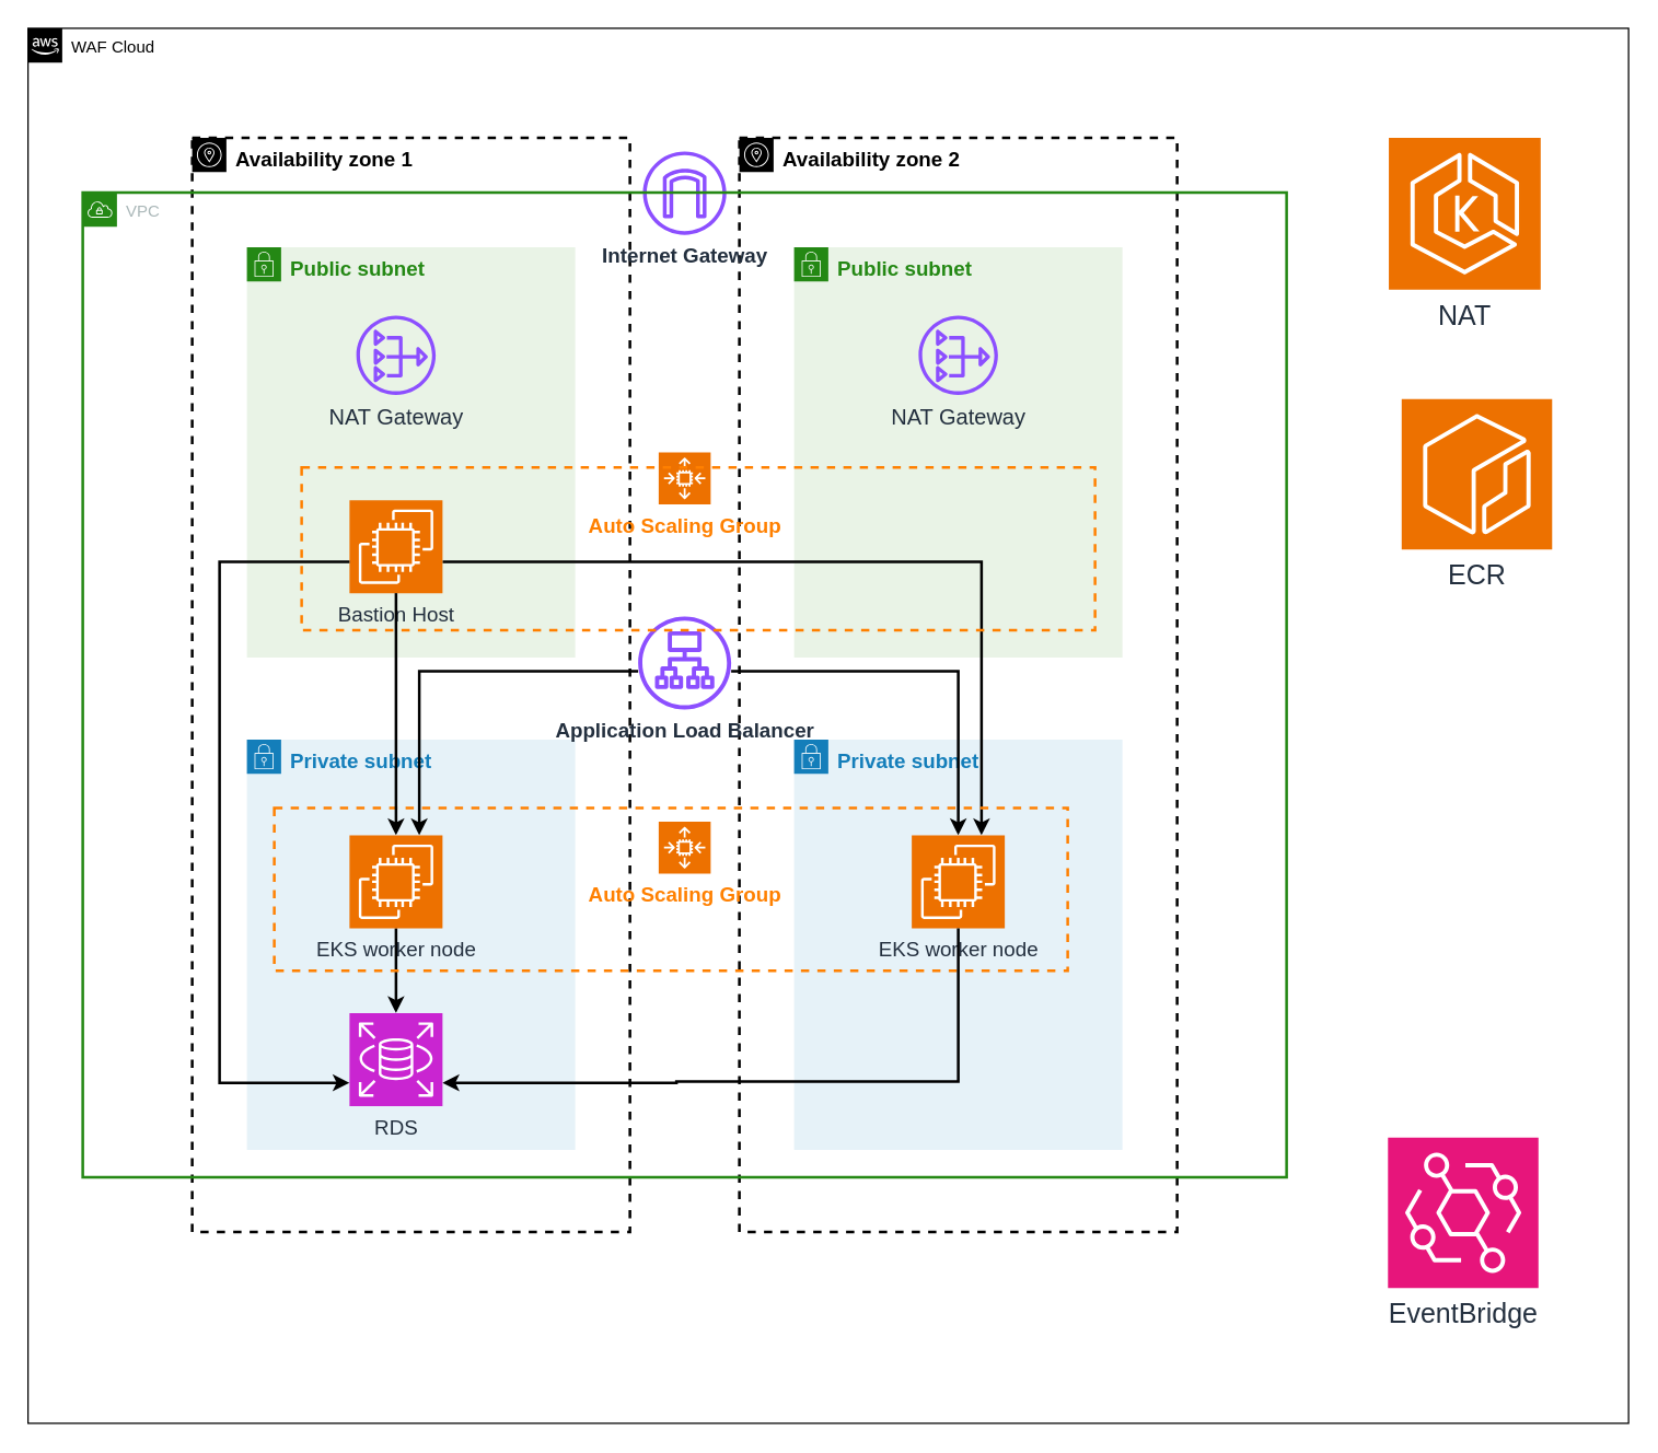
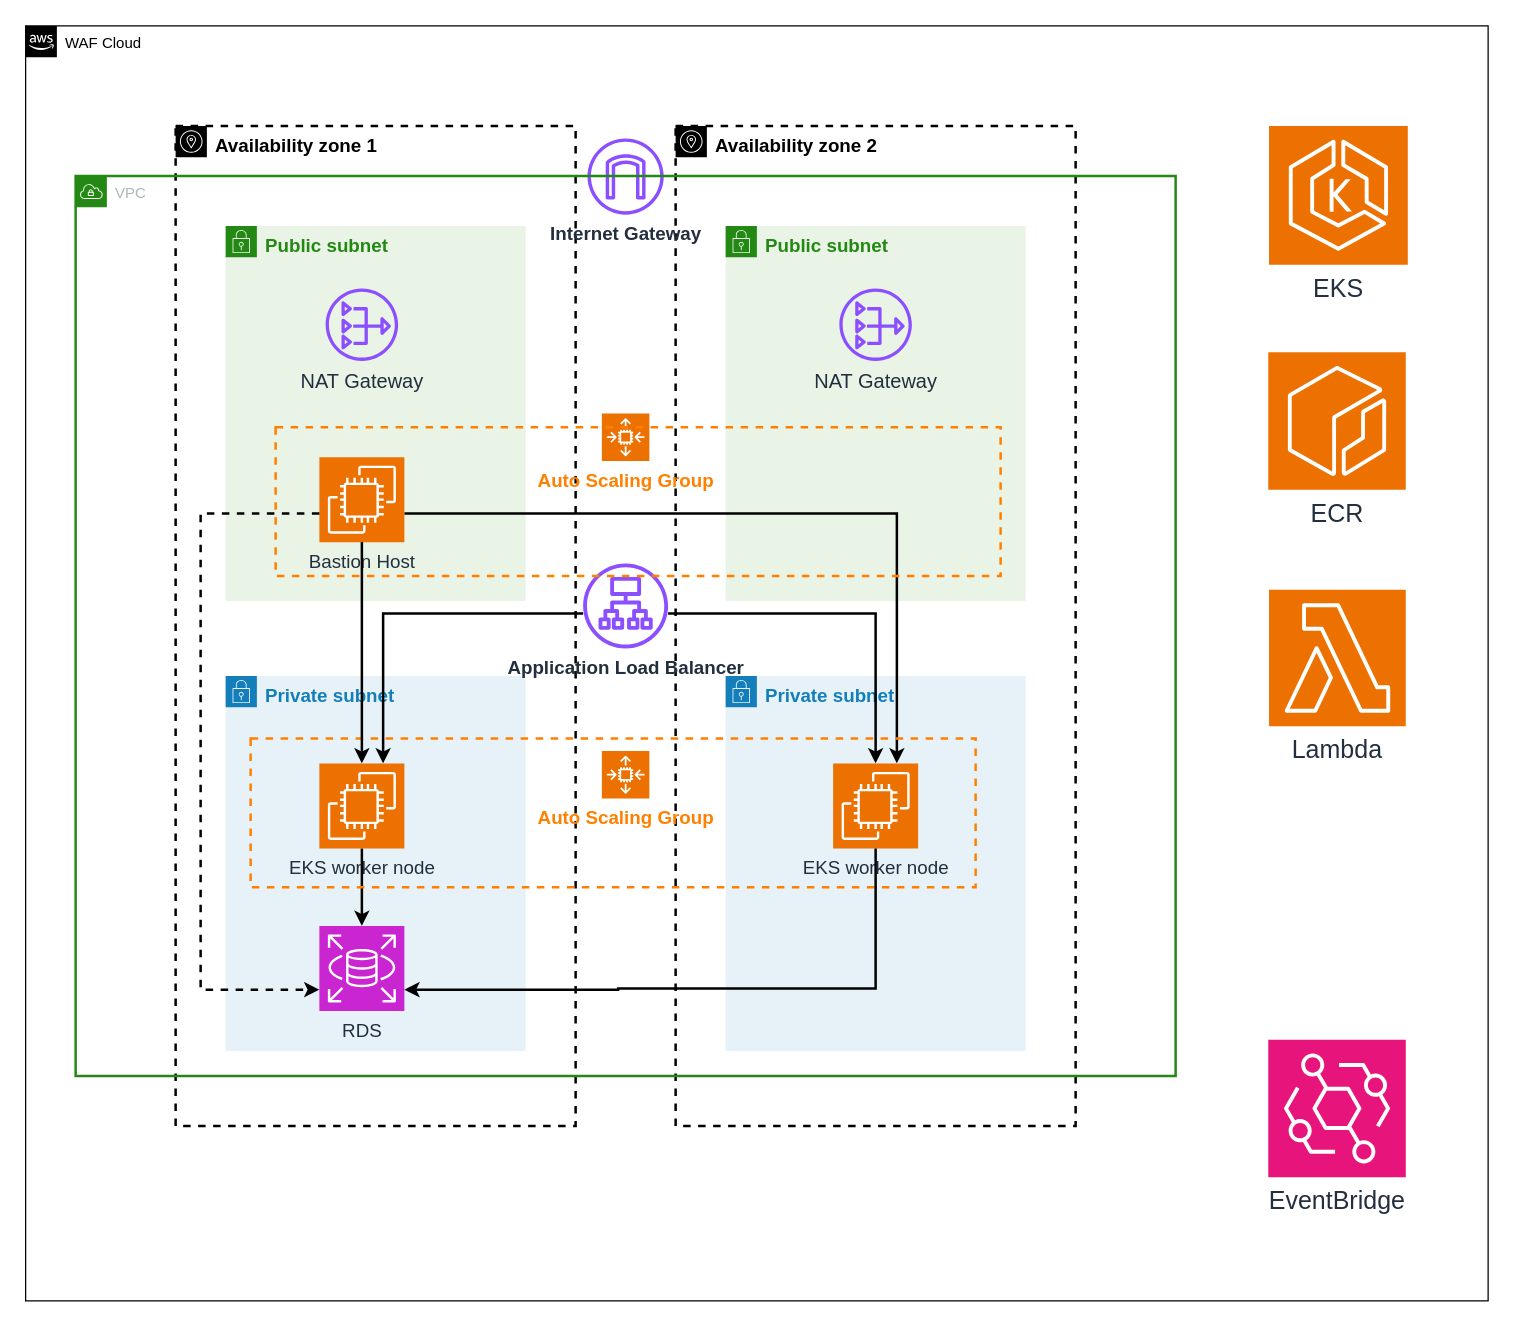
- <mxCell id="15" value="&lt;font style=&quot;font-size: 20px;&quot;&gt;NAT&lt;/font&gt;" style="sketch=0;points=[[0,0,0],[0.25,0,0],[0.5,0,0],[0.75,0,0],[1,0,0],[0,1,0],[0.25,1,0],[0.5,1,0],[0.75,1,0],[1,1,0],[0,0.25,0],[0,0.5,0],[0,0.75,0],[1,0.25,0],[1,0.5,0],[1,0.75,0]];outlineConnect=0;fontColor=#232F3E;fillColor=#ED7100;strokeColor=#ffffff;dashed=0;verticalLabelPosition=bottom;verticalAlign=top;align=center;html=1;fontSize=12;fontStyle=0;aspect=fixed;shape=mxgraph.aws4.resourceIcon;resIcon=mxgraph.aws4.eks;" vertex="1" parent="2"><mxGeometry x="994.74" y="80" width="111" height="111" as="geometry" /></mxCell>
+ <mxCell id="15" value="&lt;font style=&quot;font-size: 20px;&quot;&gt;EKS&lt;/font&gt;" style="sketch=0;points=[[0,0,0],[0.25,0,0],[0.5,0,0],[0.75,0,0],[1,0,0],[0,1,0],[0.25,1,0],[0.5,1,0],[0.75,1,0],[1,1,0],[0,0.25,0],[0,0.5,0],[0,0.75,0],[1,0.25,0],[1,0.5,0],[1,0.75,0]];outlineConnect=0;fontColor=#232F3E;fillColor=#ED7100;strokeColor=#ffffff;dashed=0;verticalLabelPosition=bottom;verticalAlign=top;align=center;html=1;fontSize=12;fontStyle=0;aspect=fixed;shape=mxgraph.aws4.resourceIcon;resIcon=mxgraph.aws4.eks;" vertex="1" parent="2"><mxGeometry x="994.74" y="80" width="111" height="111" as="geometry" /></mxCell>
- <mxCell id="16" value="&lt;font style=&quot;font-size: 20px;&quot;&gt;ECR&lt;/font&gt;" style="sketch=0;points=[[0,0,0],[0.25,0,0],[0.5,0,0],[0.75,0,0],[1,0,0],[0,1,0],[0.25,1,0],[0.5,1,0],[0.75,1,0],[1,1,0],[0,0.25,0],[0,0.5,0],[0,0.75,0],[1,0.25,0],[1,0.5,0],[1,0.75,0]];outlineConnect=0;fontColor=#232F3E;fillColor=#ED7100;strokeColor=#ffffff;dashed=0;verticalLabelPosition=bottom;verticalAlign=top;align=center;html=1;fontSize=12;fontStyle=0;aspect=fixed;shape=mxgraph.aws4.resourceIcon;resIcon=mxgraph.aws4.ecr;" vertex="1" parent="2"><mxGeometry x="1004.12" y="271" width="110" height="110" as="geometry" /></mxCell>
+ <mxCell id="16" value="&lt;font style=&quot;font-size: 20px;&quot;&gt;ECR&lt;/font&gt;" style="sketch=0;points=[[0,0,0],[0.25,0,0],[0.5,0,0],[0.75,0,0],[1,0,0],[0,1,0],[0.25,1,0],[0.5,1,0],[0.75,1,0],[1,1,0],[0,0.25,0],[0,0.5,0],[0,0.75,0],[1,0.25,0],[1,0.5,0],[1,0.75,0]];outlineConnect=0;fontColor=#232F3E;fillColor=#ED7100;strokeColor=#ffffff;dashed=0;verticalLabelPosition=bottom;verticalAlign=top;align=center;html=1;fontSize=12;fontStyle=0;aspect=fixed;shape=mxgraph.aws4.resourceIcon;resIcon=mxgraph.aws4.ecr;" vertex="1" parent="2"><mxGeometry x="994.12" y="261" width="110" height="110" as="geometry" /></mxCell>
+ <mxCell id="17" value="&lt;font style=&quot;font-size: 20px;&quot;&gt;Lambda&lt;/font&gt;" style="sketch=0;points=[[0,0,0],[0.25,0,0],[0.5,0,0],[0.75,0,0],[1,0,0],[0,1,0],[0.25,1,0],[0.5,1,0],[0.75,1,0],[1,1,0],[0,0.25,0],[0,0.5,0],[0,0.75,0],[1,0.25,0],[1,0.5,0],[1,0.75,0]];outlineConnect=0;fontColor=#232F3E;fillColor=#ED7100;strokeColor=#ffffff;dashed=0;verticalLabelPosition=bottom;verticalAlign=top;align=center;html=1;fontSize=12;fontStyle=0;aspect=fixed;shape=mxgraph.aws4.resourceIcon;resIcon=mxgraph.aws4.lambda;" vertex="1" parent="2"><mxGeometry x="994.74" y="451" width="109.38" height="109.38" as="geometry" /></mxCell>
- <mxCell id="30" style="edgeStyle=orthogonalEdgeStyle;rounded=0;orthogonalLoop=1;jettySize=auto;html=1;entryX=0;entryY=0.75;entryDx=0;entryDy=0;entryPerimeter=0;strokeWidth=2;" edge="1" parent="1" source="11" target="23"><mxGeometry relative="1" as="geometry"><Array as="points"><mxPoint x="160" y="410" /><mxPoint x="160" y="791" /></Array></mxGeometry></mxCell>
+ <mxCell id="30" style="edgeStyle=orthogonalEdgeStyle;rounded=0;orthogonalLoop=1;jettySize=auto;html=1;entryX=0;entryY=0.75;entryDx=0;entryDy=0;entryPerimeter=0;strokeWidth=2;dashed=1;" edge="1" parent="1" source="11" target="23"><mxGeometry relative="1" as="geometry"><Array as="points"><mxPoint x="160" y="410" /><mxPoint x="160" y="791" /></Array></mxGeometry></mxCell>
